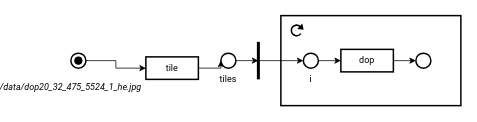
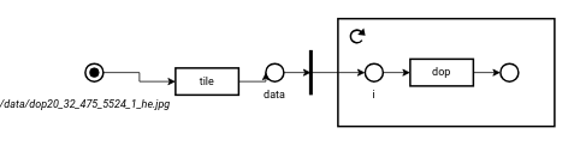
- <mxCell id="15" value="tiles" style="text;html=1;strokeColor=none;fillColor=none;align=center;verticalAlign=middle;whiteSpace=wrap;rounded=0;fontFamily=Roboto;" parent="1" vertex="1"><mxGeometry x="230" y="90" width="60" height="30" as="geometry" /></mxCell>
+ <mxCell id="15" value="data" style="text;html=1;strokeColor=none;fillColor=none;align=center;verticalAlign=middle;whiteSpace=wrap;rounded=0;fontFamily=Roboto;" parent="1" vertex="1"><mxGeometry x="230" y="90" width="60" height="30" as="geometry" /></mxCell>
